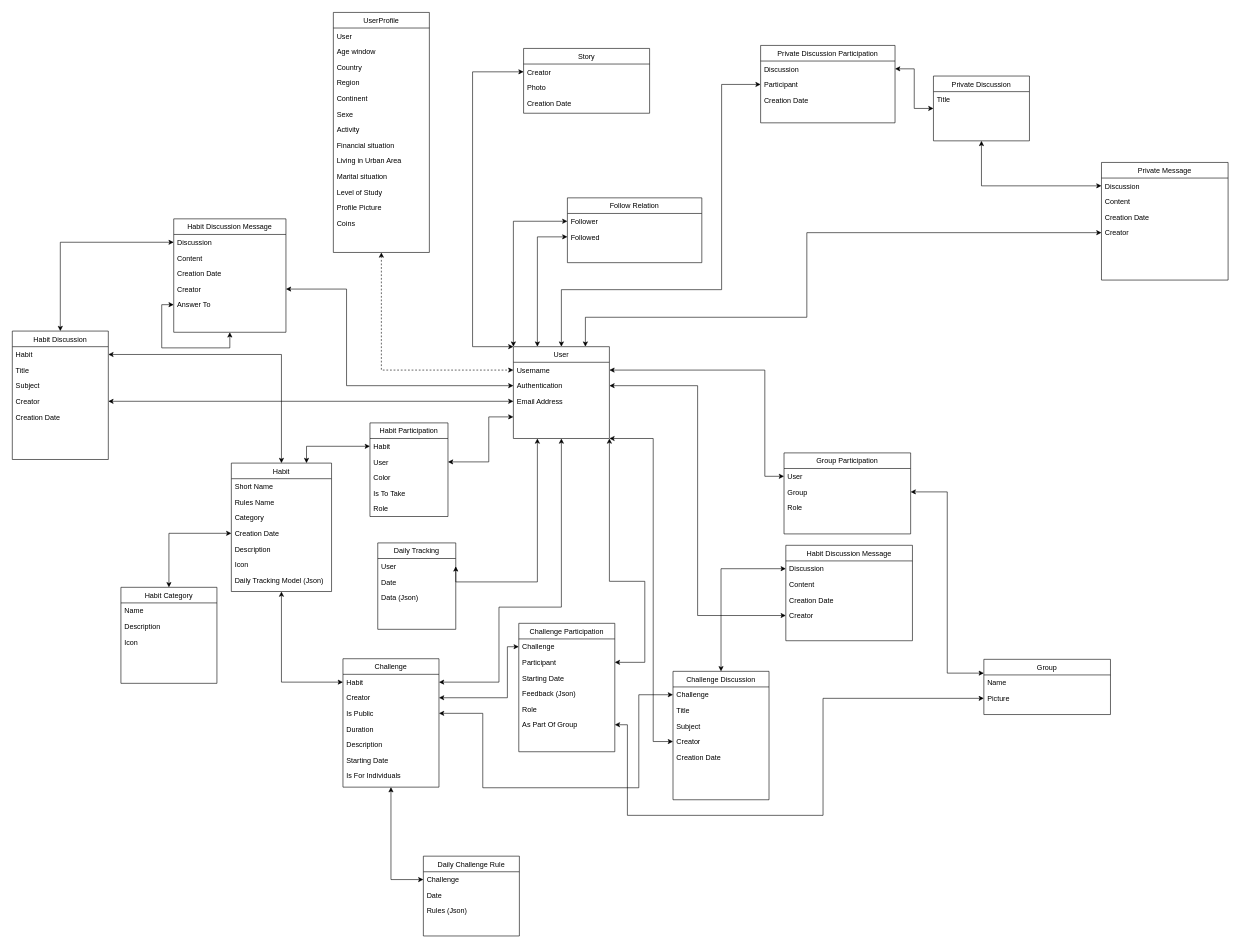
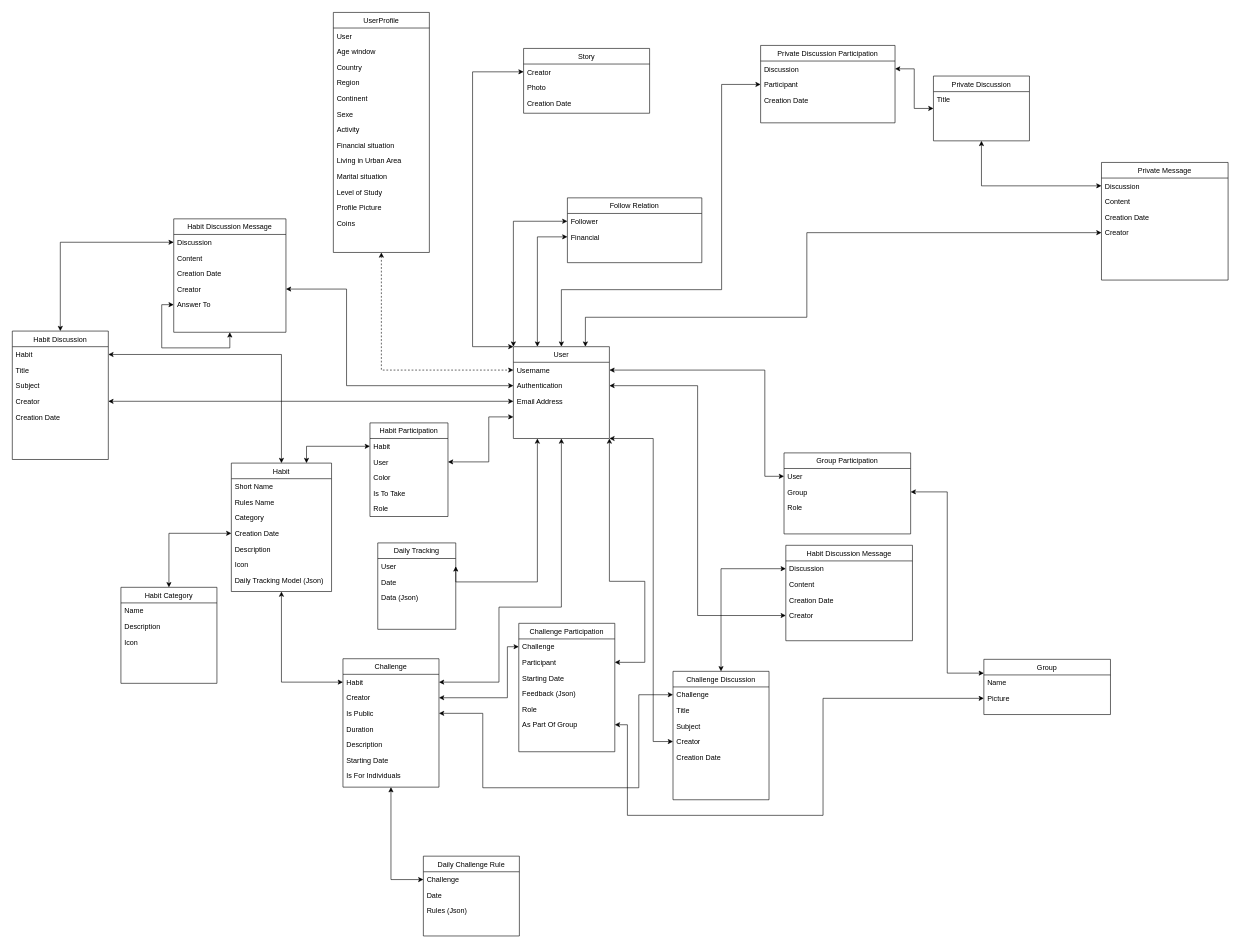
- <mxCell id="104" value="Followed" style="text;align=left;verticalAlign=top;spacingLeft=4;spacingRight=4;overflow=hidden;rotatable=0;points=[[0,0.5],[1,0.5]];portConstraint=eastwest;" parent="102" vertex="1"><mxGeometry y="52" width="224" height="26" as="geometry" /></mxCell>
+ <mxCell id="104" value="Financial" style="text;align=left;verticalAlign=top;spacingLeft=4;spacingRight=4;overflow=hidden;rotatable=0;points=[[0,0.5],[1,0.5]];portConstraint=eastwest;" parent="102" vertex="1"><mxGeometry y="52" width="224" height="26" as="geometry" /></mxCell>
